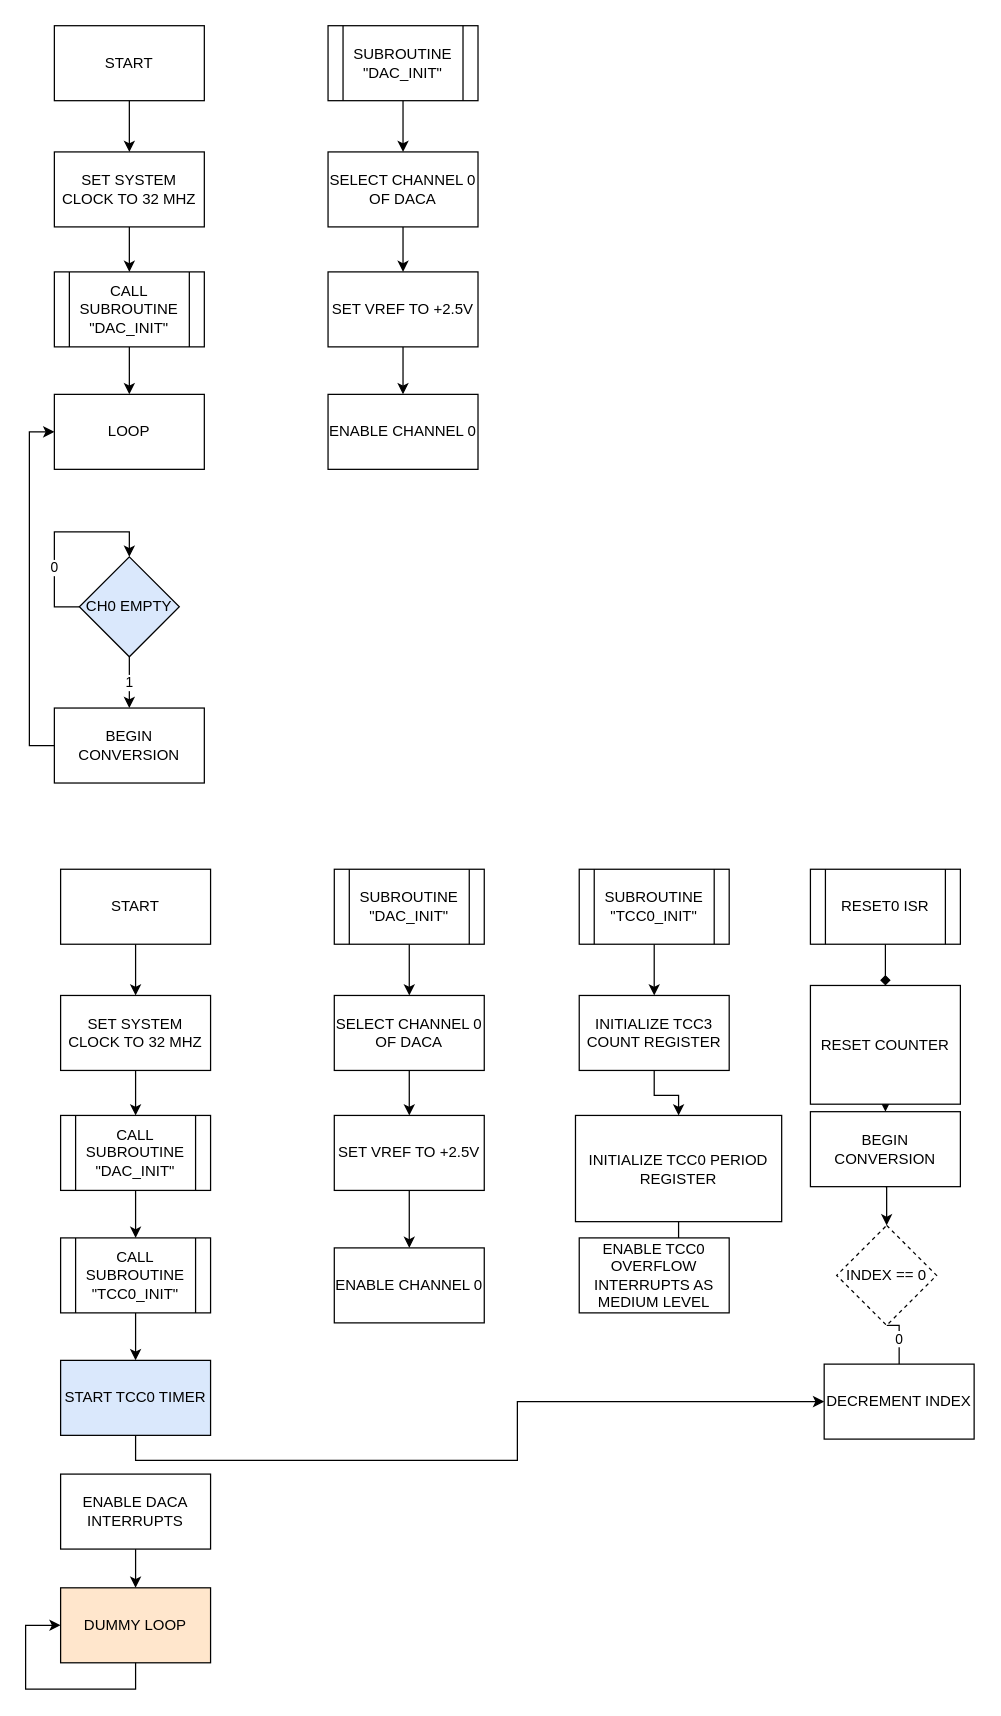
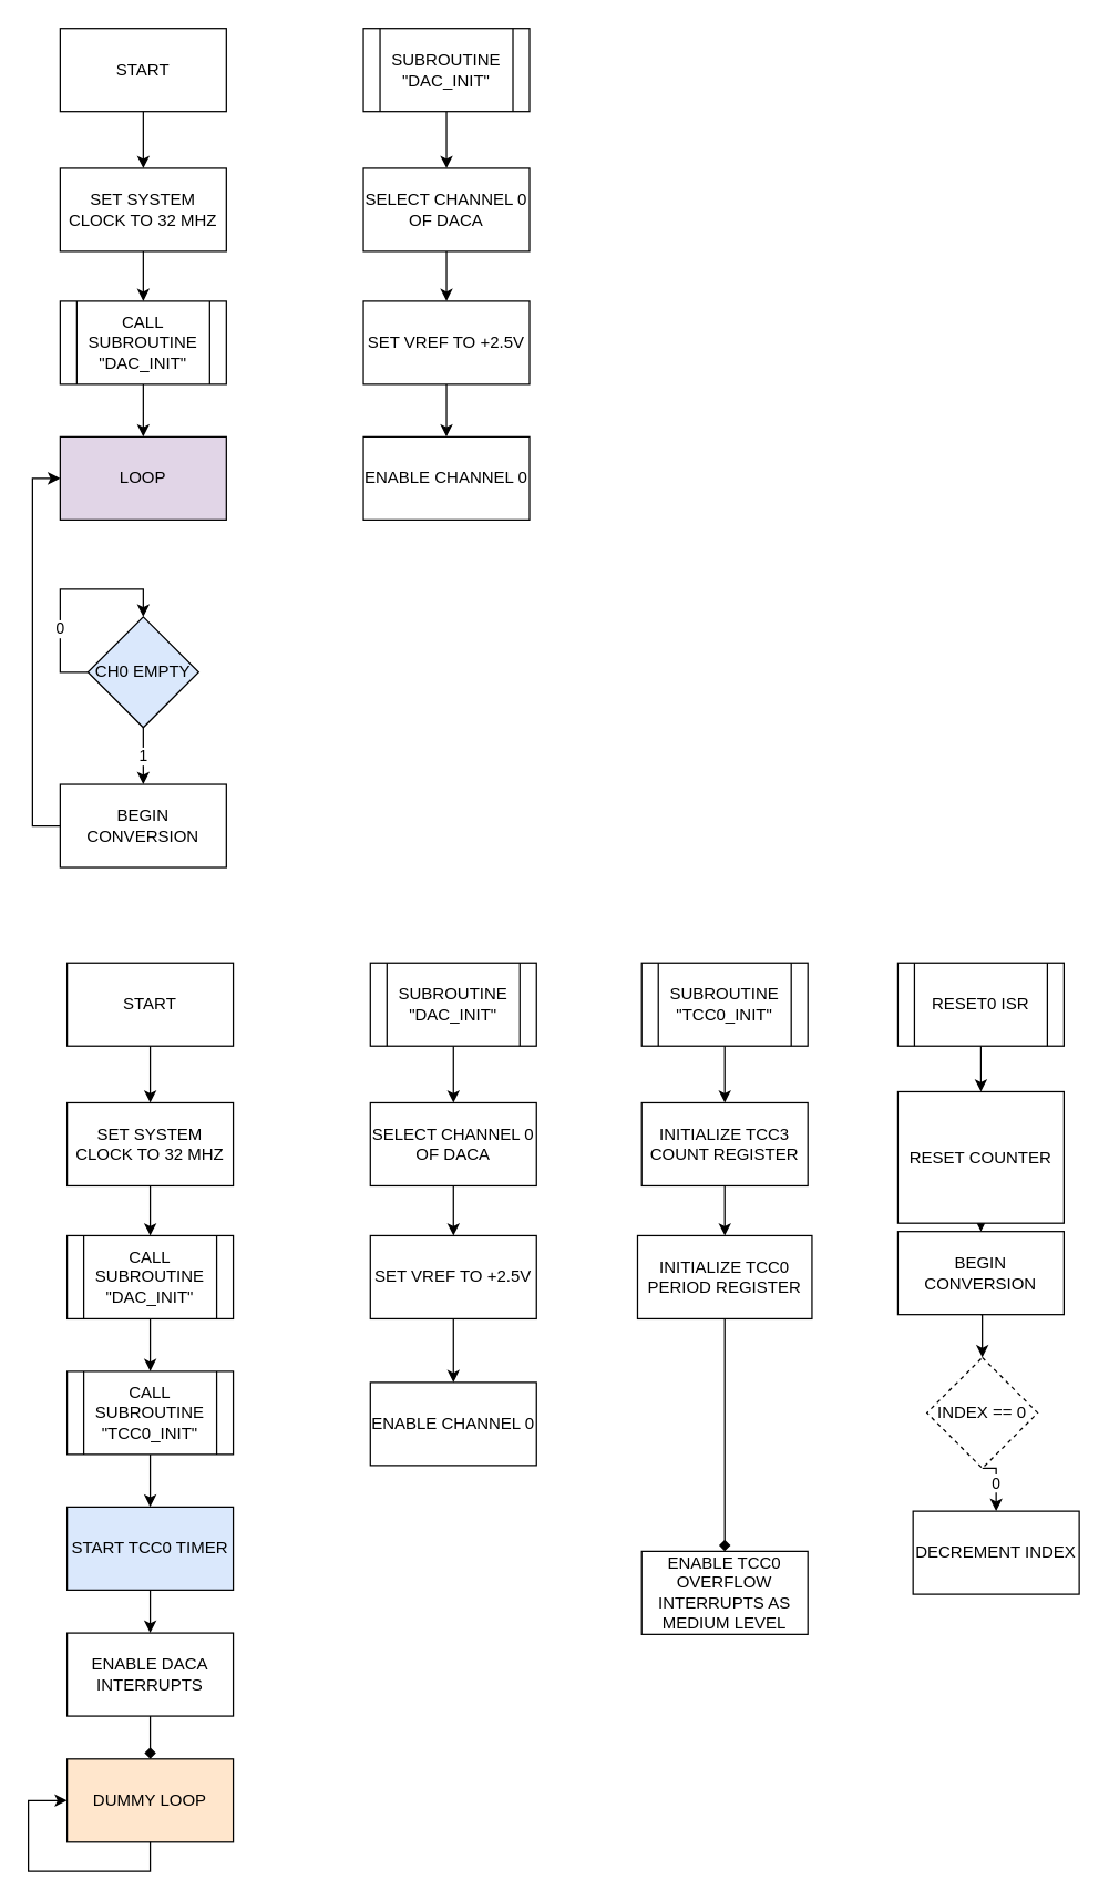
- <mxCell id="8" value="LOOP" style="whiteSpace=wrap;html=1;rounded=0;" vertex="1" parent="1"><mxGeometry x="43" y="315" width="120" height="60" as="geometry" /></mxCell>
+ <mxCell id="8" value="LOOP" style="whiteSpace=wrap;html=1;rounded=0;fillColor=#e1d5e7;" vertex="1" parent="1"><mxGeometry x="43" y="315" width="120" height="60" as="geometry" /></mxCell>
- <mxCell id="34" style="edgeStyle=orthogonalEdgeStyle;rounded=0;orthogonalLoop=1;jettySize=auto;html=1;exitX=0.5;exitY=1;exitDx=0;exitDy=0;entryX=0.5;entryY=0;entryDx=0;entryDy=0;endArrow=diamond;" edge="1" parent="1" source="35" target="37"><mxGeometry relative="1" as="geometry" /></mxCell>
+ <mxCell id="34" style="edgeStyle=orthogonalEdgeStyle;rounded=0;orthogonalLoop=1;jettySize=auto;html=1;exitX=0.5;exitY=1;exitDx=0;exitDy=0;entryX=0.5;entryY=0;entryDx=0;entryDy=0;" edge="1" parent="1" source="35" target="37"><mxGeometry relative="1" as="geometry" /></mxCell>
- <mxCell id="47" value="INITIALIZE TCC0 PERIOD REGISTER" style="whiteSpace=wrap;html=1;rounded=0;" vertex="1" parent="1"><mxGeometry x="460" y="892" width="165" height="85" as="geometry" /></mxCell>
+ <mxCell id="47" value="INITIALIZE TCC0 PERIOD REGISTER" style="whiteSpace=wrap;html=1;rounded=0;" vertex="1" parent="1"><mxGeometry x="460" y="892" width="126" height="60" as="geometry" /></mxCell>
- <mxCell id="48" value="ENABLE TCC0 OVERFLOW INTERRUPTS AS MEDIUM LEVEL" style="whiteSpace=wrap;html=1;rounded=0;" vertex="1" parent="1"><mxGeometry x="463" y="990" width="120" height="60" as="geometry" /></mxCell>
+ <mxCell id="48" value="ENABLE TCC0 OVERFLOW INTERRUPTS AS MEDIUM LEVEL" style="whiteSpace=wrap;html=1;rounded=0;" vertex="1" parent="1"><mxGeometry x="463" y="1120" width="120" height="60" as="geometry" /></mxCell>
- <mxCell id="49" value="0" style="edgeStyle=orthogonalEdgeStyle;rounded=0;orthogonalLoop=1;jettySize=auto;html=1;exitX=0.5;exitY=1;exitDx=0;exitDy=0;entryX=0.5;entryY=0;entryDx=0;entryDy=0;endArrow=none;" edge="1" parent="1" source="50" target="51"><mxGeometry relative="1" as="geometry" /></mxCell>
+ <mxCell id="49" value="0" style="edgeStyle=orthogonalEdgeStyle;rounded=0;orthogonalLoop=1;jettySize=auto;html=1;exitX=0.5;exitY=1;exitDx=0;exitDy=0;entryX=0.5;entryY=0;entryDx=0;entryDy=0;" edge="1" parent="1" source="50" target="51"><mxGeometry relative="1" as="geometry" /></mxCell>
- <mxCell id="52" style="edgeStyle=orthogonalEdgeStyle;rounded=0;orthogonalLoop=1;jettySize=auto;html=1;exitX=0.5;exitY=1;exitDx=0;exitDy=0;" edge="1" parent="1" source="53" target="51"><mxGeometry relative="1" as="geometry" /></mxCell>
+ <mxCell id="52" style="edgeStyle=orthogonalEdgeStyle;rounded=0;orthogonalLoop=1;jettySize=auto;html=1;exitX=0.5;exitY=1;exitDx=0;exitDy=0;entryX=0.5;entryY=0;entryDx=0;entryDy=0;" edge="1" parent="1" source="53" target="57"><mxGeometry relative="1" as="geometry" /></mxCell>
- <mxCell id="56" style="edgeStyle=orthogonalEdgeStyle;rounded=0;orthogonalLoop=1;jettySize=auto;html=1;exitX=0.5;exitY=1;exitDx=0;exitDy=0;entryX=0.5;entryY=0;entryDx=0;entryDy=0;" edge="1" parent="1" source="57" target="54"><mxGeometry relative="1" as="geometry" /></mxCell>
+ <mxCell id="56" style="edgeStyle=orthogonalEdgeStyle;rounded=0;orthogonalLoop=1;jettySize=auto;html=1;exitX=0.5;exitY=1;exitDx=0;exitDy=0;entryX=0.5;entryY=0;entryDx=0;entryDy=0;endArrow=diamond;" edge="1" parent="1" source="57" target="54"><mxGeometry relative="1" as="geometry" /></mxCell>
